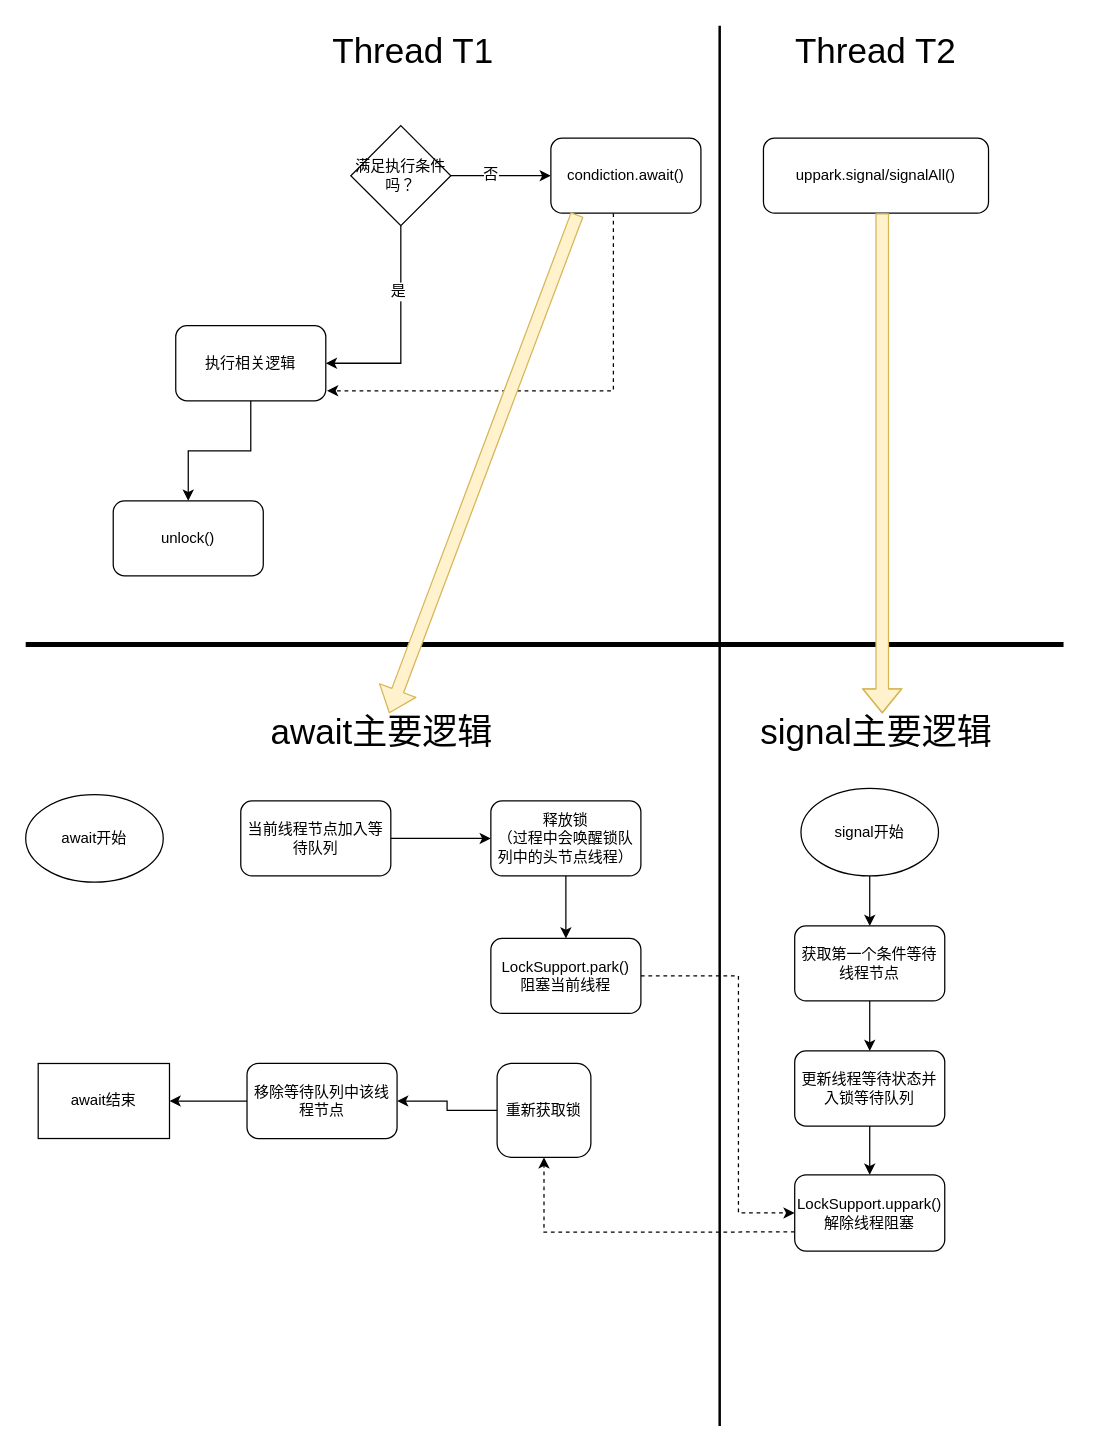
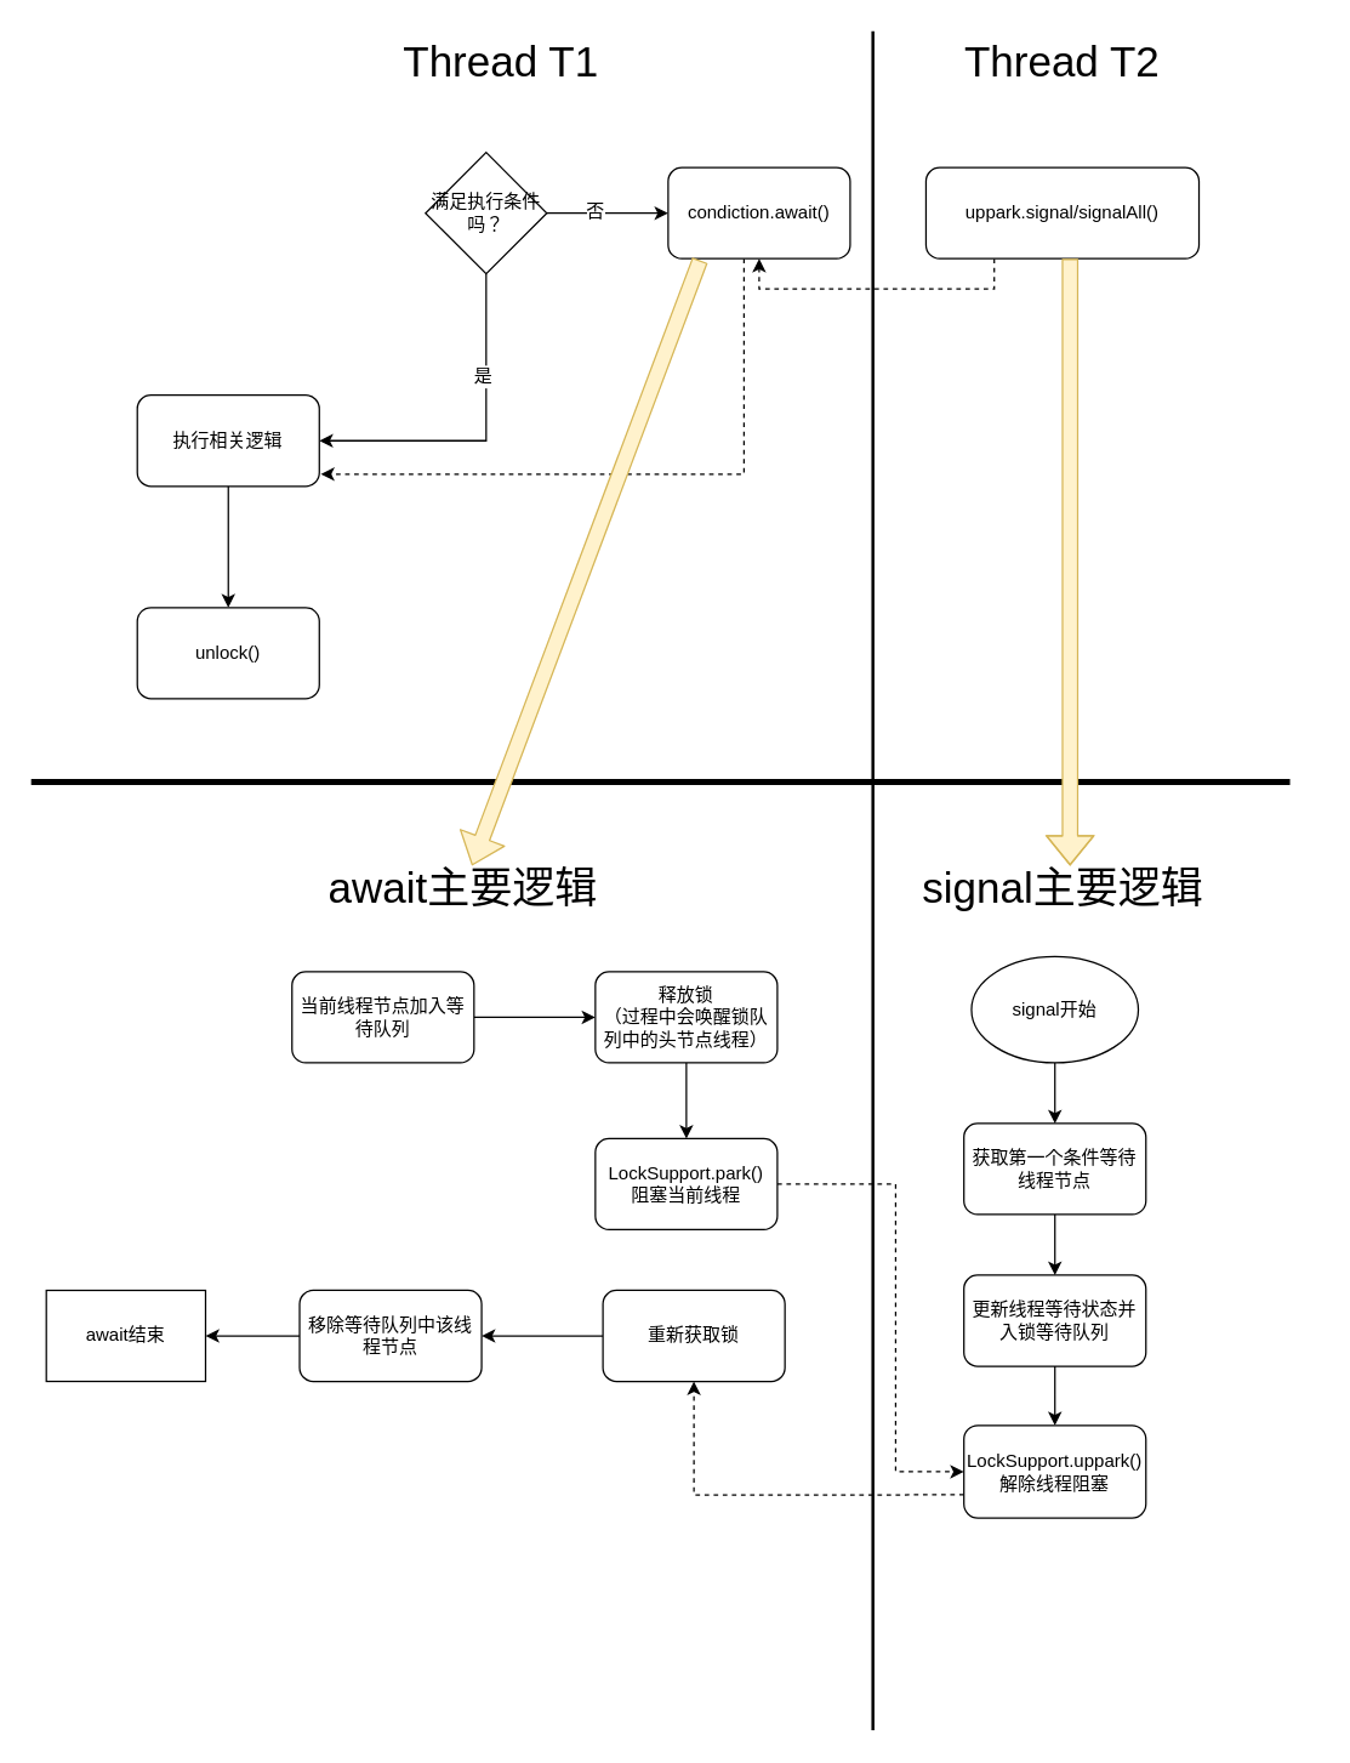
+ <mxCell id="15" value="" style="edgeStyle=orthogonalEdgeStyle;rounded=0;orthogonalLoop=1;jettySize=auto;html=1;fontSize=28;dashed=1;exitX=0.25;exitY=1;exitDx=0;exitDy=0;" edge="1" parent="1" source="16" target="11"><mxGeometry relative="1" as="geometry"><Array as="points"><mxPoint x="655" y="190" /><mxPoint x="500" y="190" /></Array></mxGeometry></mxCell>
- <mxCell id="8" value="执行相关逻辑" style="rounded=1;whiteSpace=wrap;html=1;" vertex="1" parent="1"><mxGeometry x="140" y="260" width="120" height="60" as="geometry" /></mxCell>
+ <mxCell id="8" value="执行相关逻辑" style="rounded=1;whiteSpace=wrap;html=1;" vertex="1" parent="1"><mxGeometry x="90" y="260" width="120" height="60" as="geometry" /></mxCell>
- <mxCell id="28" value="await开始" style="ellipse;whiteSpace=wrap;html=1;fontSize=12;" vertex="1" parent="1"><mxGeometry x="20" y="635" width="110" height="70" as="geometry" /></mxCell>
- <mxCell id="25" value="重新获取锁" style="rounded=1;whiteSpace=wrap;html=1;fontSize=12;" vertex="1" parent="1"><mxGeometry x="397" y="850" width="75" height="75" as="geometry" /></mxCell>
+ <mxCell id="25" value="重新获取锁" style="rounded=1;whiteSpace=wrap;html=1;fontSize=12;" vertex="1" parent="1"><mxGeometry x="397" y="850" width="120" height="60" as="geometry" /></mxCell>
